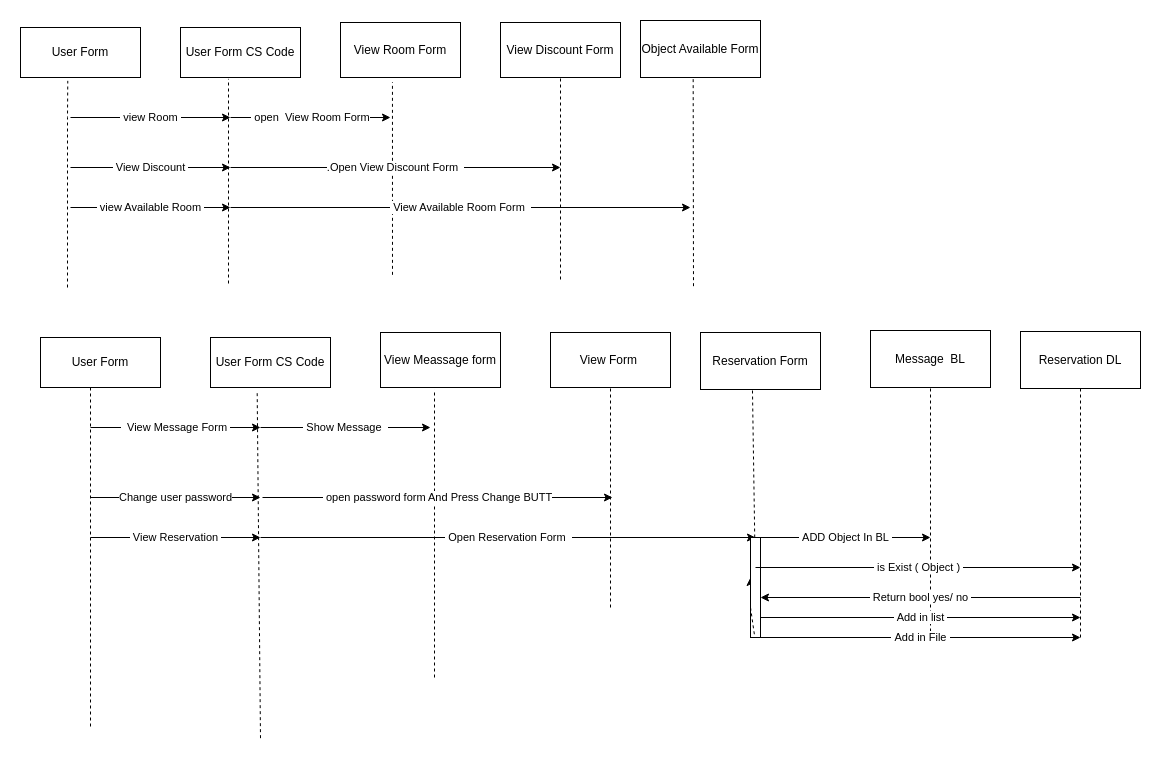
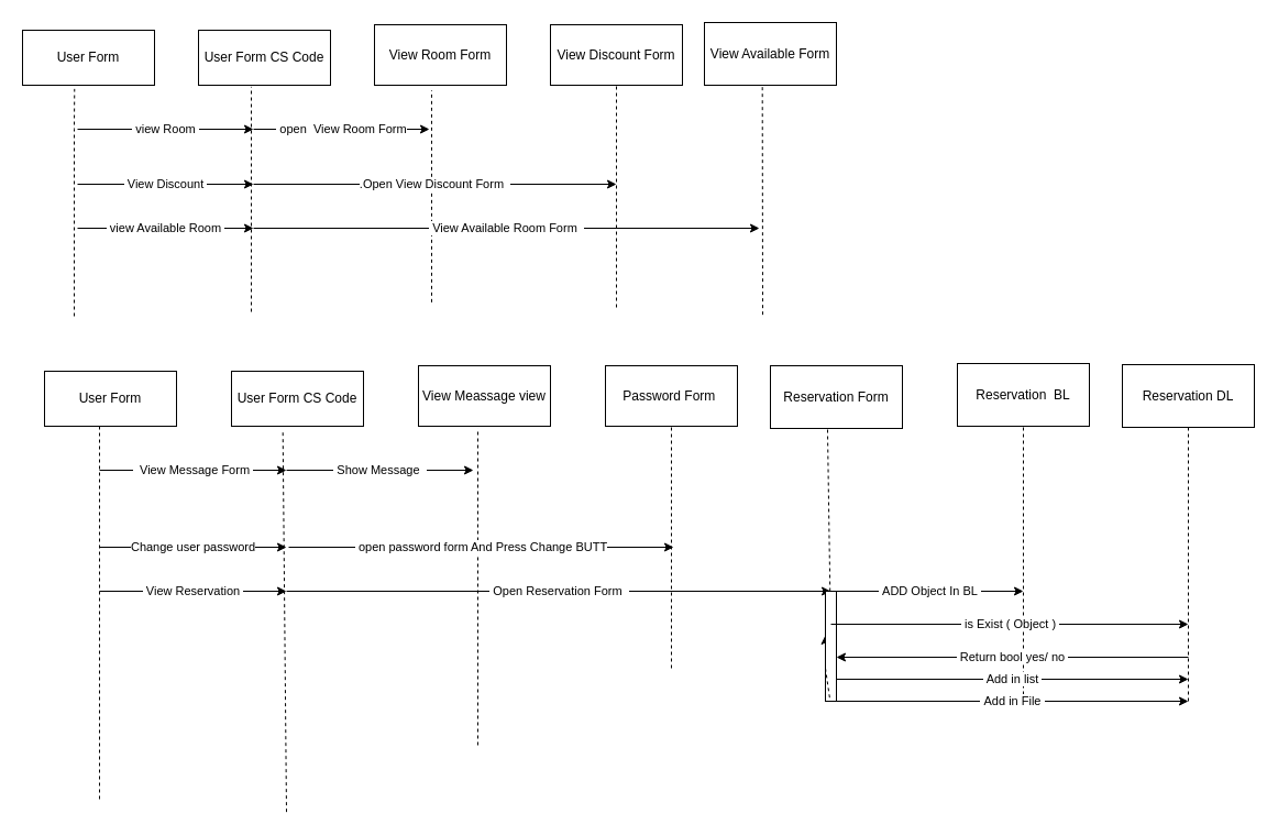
- <mxCell id="6" value="Object Available Form" style="rounded=0;whiteSpace=wrap;html=1;" parent="1" vertex="1"><mxGeometry x="640" y="20" width="120" height="57" as="geometry" /></mxCell>
+ <mxCell id="6" value="View Available Form" style="rounded=0;whiteSpace=wrap;html=1;" parent="1" vertex="1"><mxGeometry x="640" y="20" width="120" height="57" as="geometry" /></mxCell>
- <mxCell id="34" value="Message&amp;nbsp; BL" style="rounded=0;whiteSpace=wrap;html=1;" parent="1" vertex="1"><mxGeometry x="870" y="330" width="120" height="57" as="geometry" /></mxCell>
+ <mxCell id="34" value="Reservation&amp;nbsp; BL" style="rounded=0;whiteSpace=wrap;html=1;" parent="1" vertex="1"><mxGeometry x="870" y="330" width="120" height="57" as="geometry" /></mxCell>
- <mxCell id="21" value="View Meassage form" style="rounded=0;whiteSpace=wrap;html=1;" parent="1" vertex="1"><mxGeometry x="380" y="332" width="120" height="55" as="geometry" /></mxCell>
+ <mxCell id="21" value="View Meassage view" style="rounded=0;whiteSpace=wrap;html=1;" parent="1" vertex="1"><mxGeometry x="380" y="332" width="120" height="55" as="geometry" /></mxCell>
- <mxCell id="22" value="View Form&amp;nbsp;" style="rounded=0;whiteSpace=wrap;html=1;" parent="1" vertex="1"><mxGeometry x="550" y="332" width="120" height="55" as="geometry" /></mxCell>
+ <mxCell id="22" value="Password Form&amp;nbsp;" style="rounded=0;whiteSpace=wrap;html=1;" parent="1" vertex="1"><mxGeometry x="550" y="332" width="120" height="55" as="geometry" /></mxCell>
